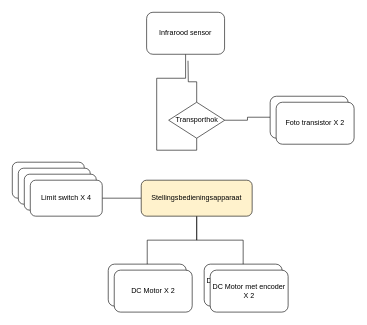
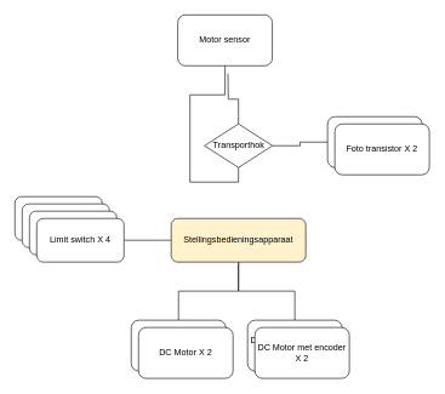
- <mxCell id="18" value="Infrarood sensor" style="rounded=1;whiteSpace=wrap;html=1;" parent="1" vertex="1"><mxGeometry x="244" y="20" width="130" height="70" as="geometry" /></mxCell>
+ <mxCell id="18" value="Motor sensor" style="rounded=1;whiteSpace=wrap;html=1;" parent="1" vertex="1"><mxGeometry x="244" y="20" width="130" height="70" as="geometry" /></mxCell>
